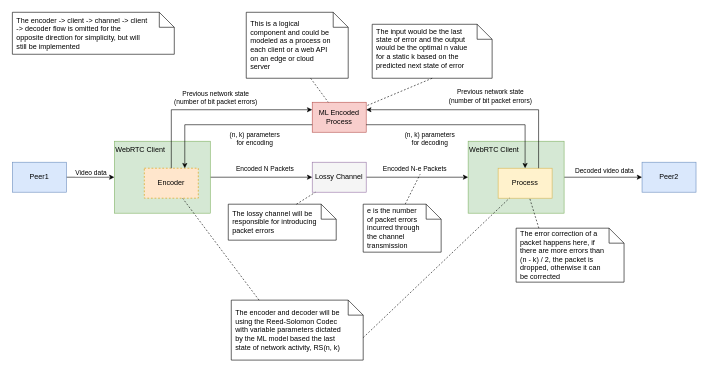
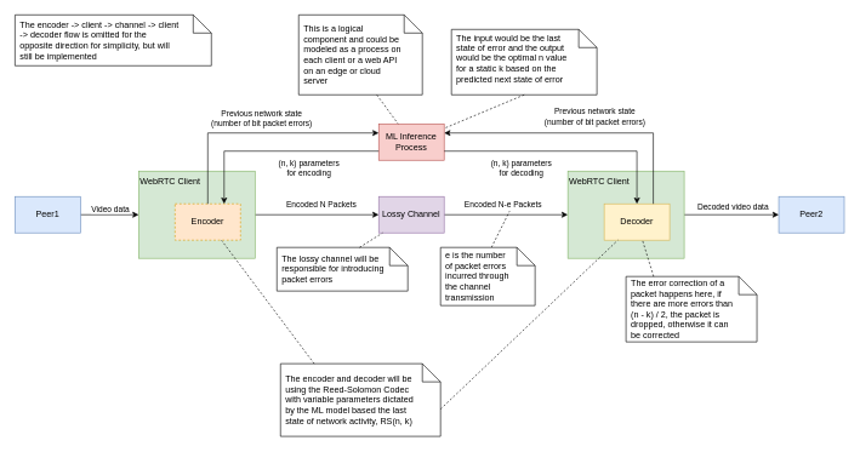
- <mxCell id="6" value="ML Encoded Process" style="rounded=0;whiteSpace=wrap;html=1;fillColor=#f8cecc;strokeColor=#b85450;" parent="1" vertex="1"><mxGeometry x="520" y="170" width="90" height="50" as="geometry" /></mxCell>
+ <mxCell id="6" value="ML Inference Process" style="rounded=0;whiteSpace=wrap;html=1;fillColor=#f8cecc;strokeColor=#b85450;" parent="1" vertex="1"><mxGeometry x="520" y="170" width="90" height="50" as="geometry" /></mxCell>
- <mxCell id="12" value="Lossy Channel" style="rounded=0;whiteSpace=wrap;html=1;fillColor=#f5f5f5;strokeColor=#9673a6;" parent="1" vertex="1"><mxGeometry x="520" y="270" width="90" height="50" as="geometry" /></mxCell>
+ <mxCell id="12" value="Lossy Channel" style="rounded=0;whiteSpace=wrap;html=1;fillColor=#e1d5e7;strokeColor=#9673a6;" parent="1" vertex="1"><mxGeometry x="520" y="270" width="90" height="50" as="geometry" /></mxCell>
- <mxCell id="37" value="Process" style="rounded=0;whiteSpace=wrap;html=1;fillColor=#fff2cc;strokeColor=#d6b656;" parent="1" vertex="1"><mxGeometry x="830" y="280" width="90" height="50" as="geometry" /></mxCell>
+ <mxCell id="37" value="Decoder" style="rounded=0;whiteSpace=wrap;html=1;fillColor=#fff2cc;strokeColor=#d6b656;" parent="1" vertex="1"><mxGeometry x="830" y="280" width="90" height="50" as="geometry" /></mxCell>
